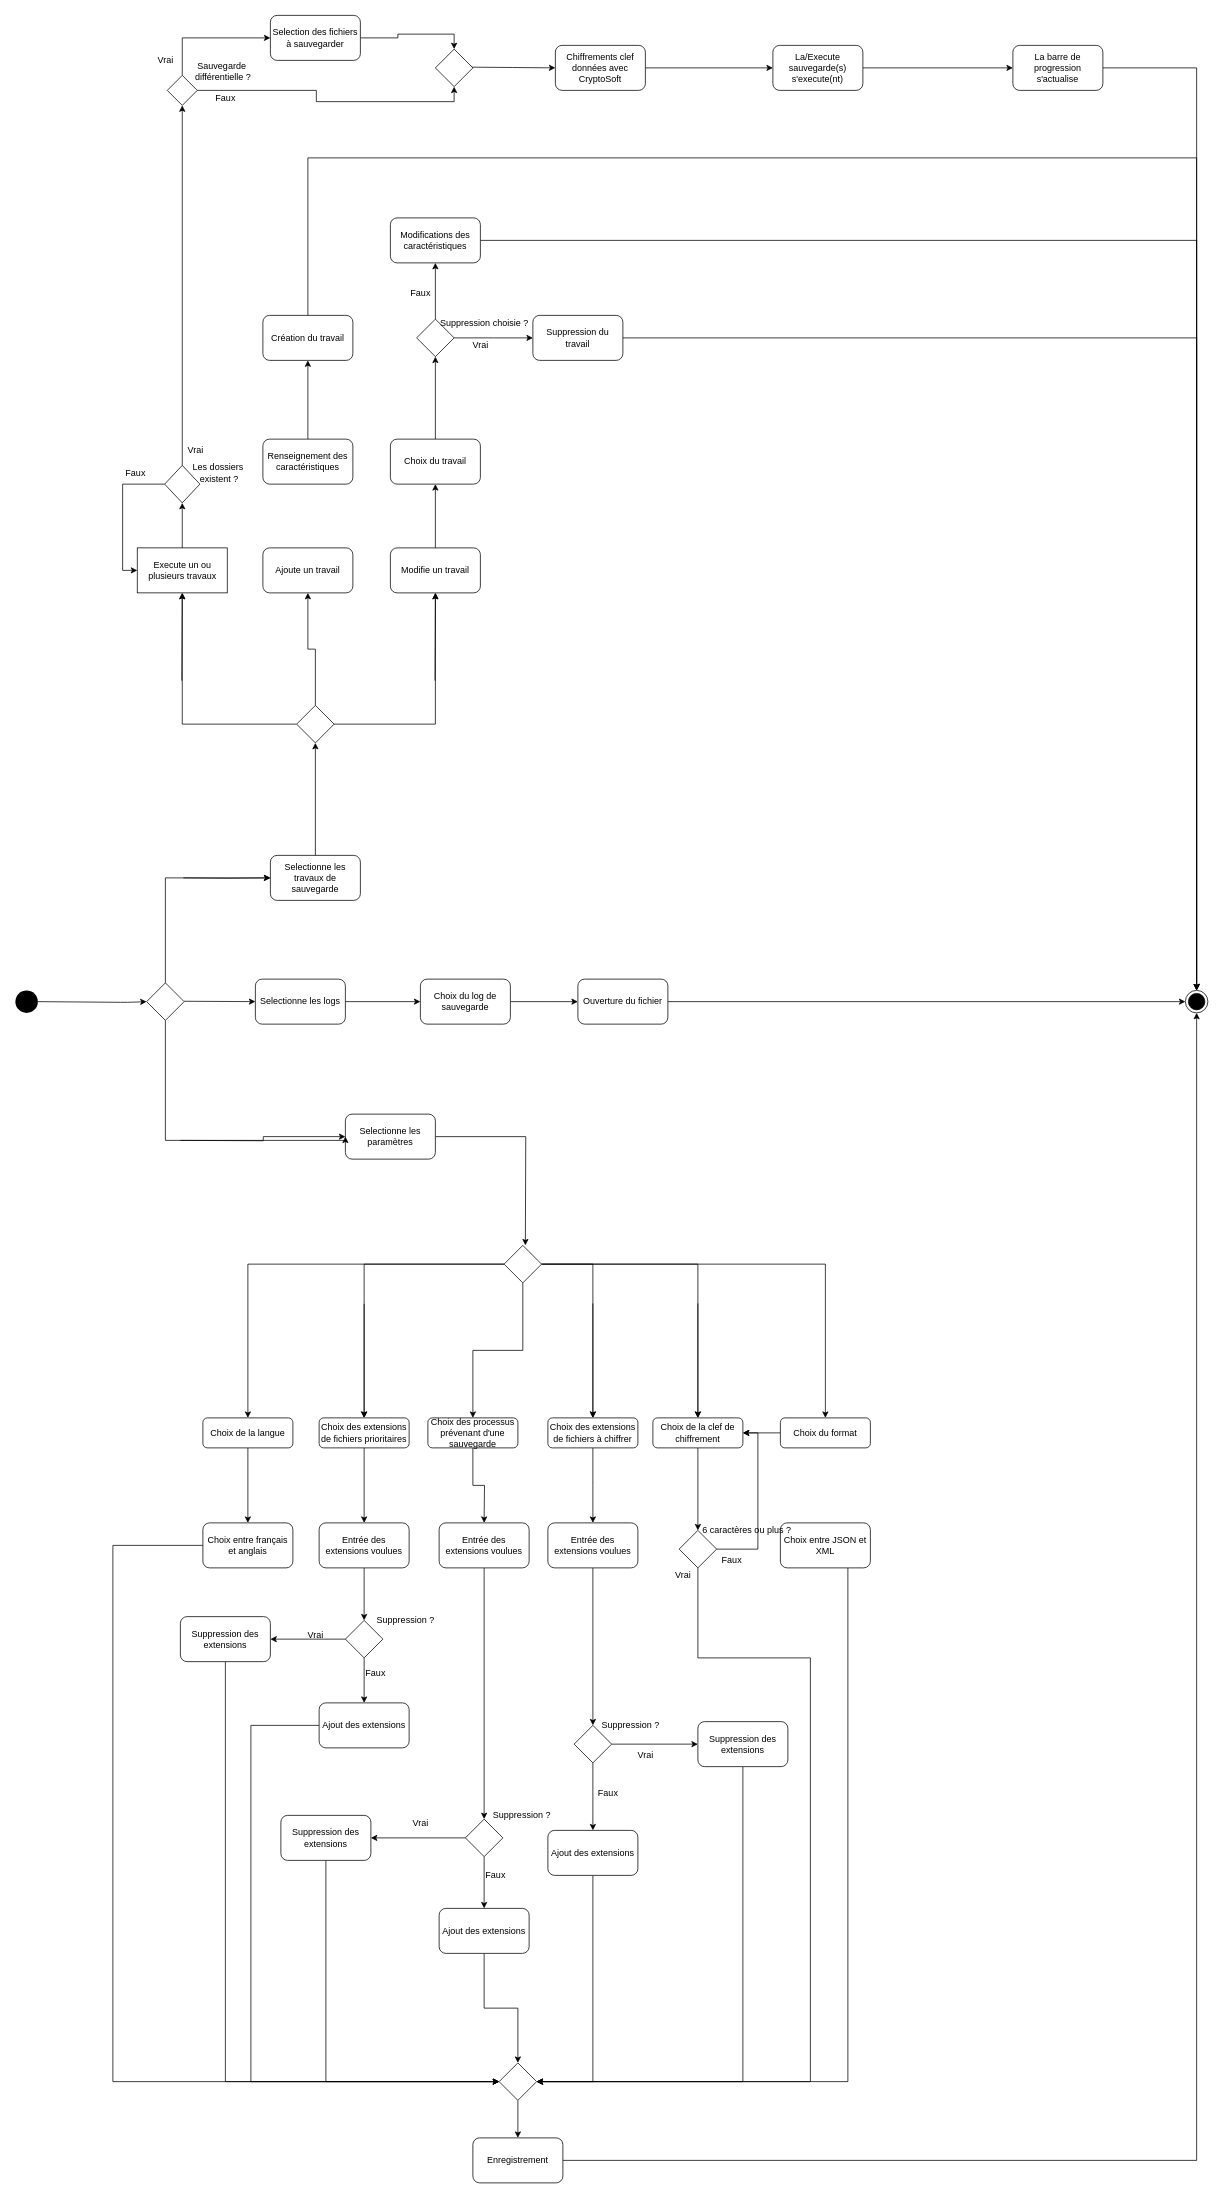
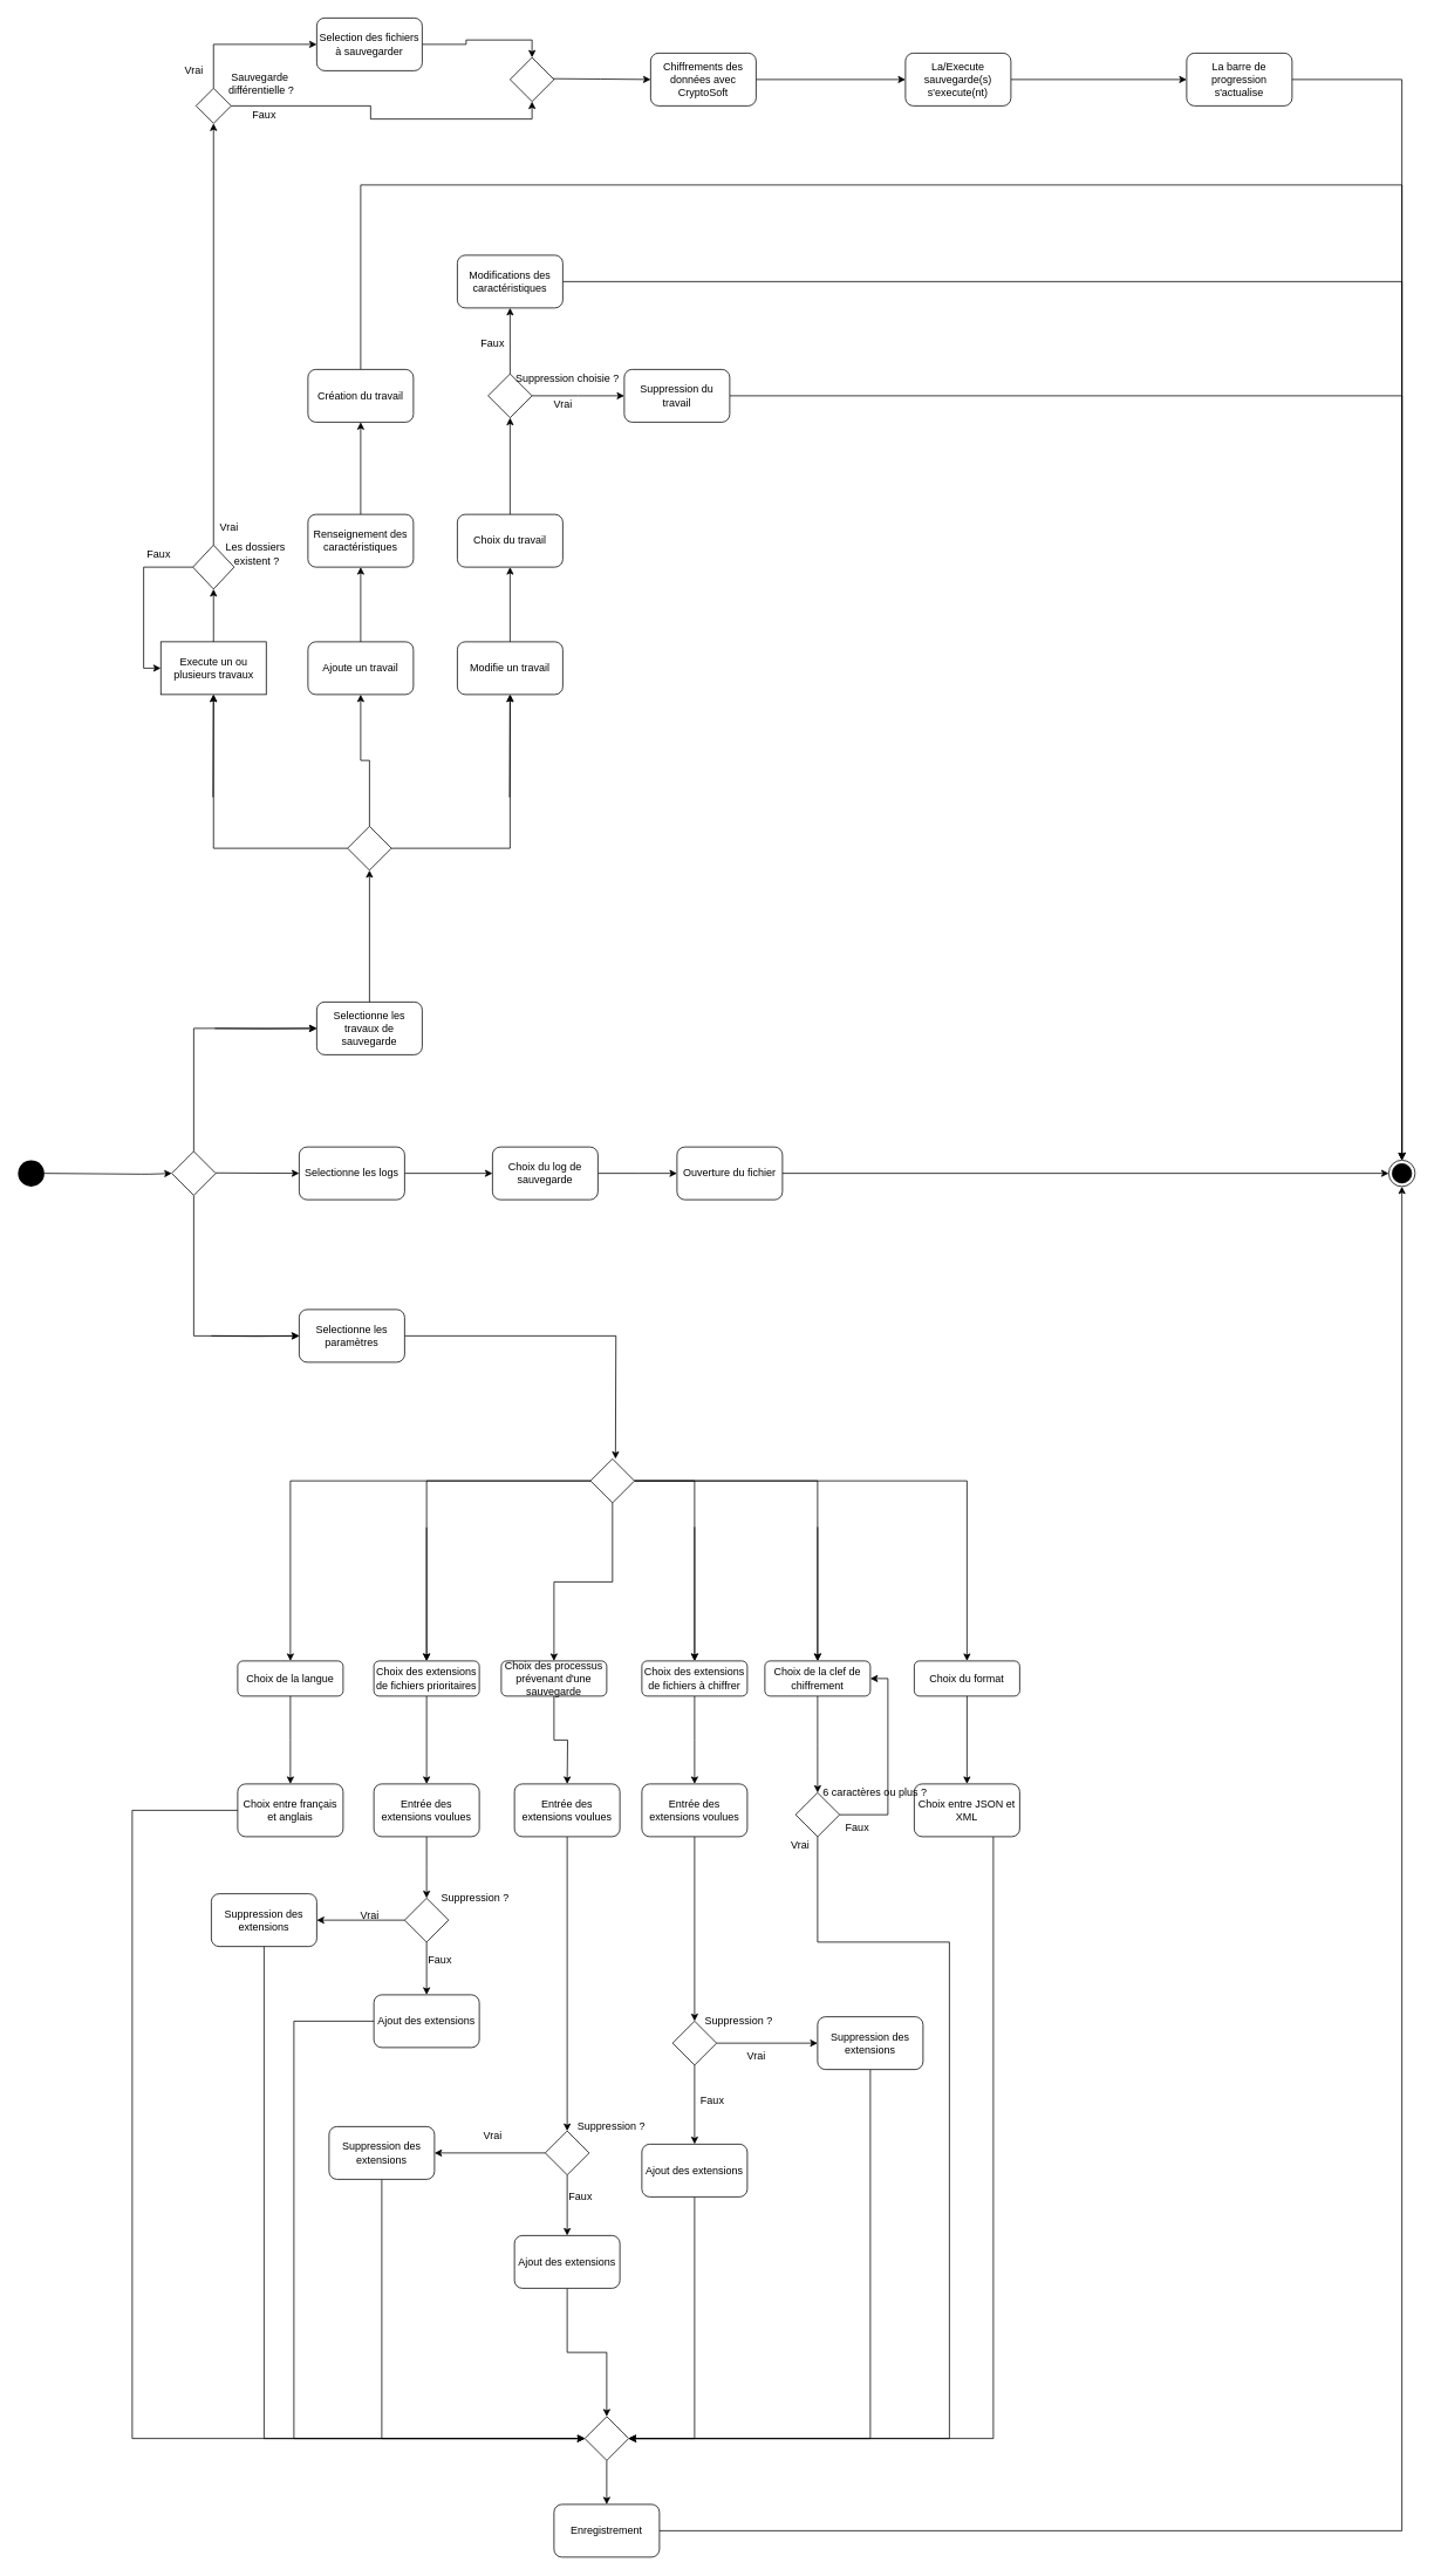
- <mxCell id="122" value="Chiffrements clef données avec CryptoSoft" style="rounded=1;whiteSpace=wrap;html=1;" parent="1" vertex="1"><mxGeometry x="740" y="60" width="120" height="60" as="geometry" /></mxCell>
+ <mxCell id="122" value="Chiffrements des données avec CryptoSoft" style="rounded=1;whiteSpace=wrap;html=1;" parent="1" vertex="1"><mxGeometry x="740" y="60" width="120" height="60" as="geometry" /></mxCell>
+ <mxCell id="23" value="" style="endArrow=classic;html=1;exitX=0.5;exitY=0;exitDx=0;exitDy=0;entryX=0.5;entryY=1;entryDx=0;entryDy=0;" parent="1" source="13" target="25" edge="1"><mxGeometry width="50" height="50" relative="1" as="geometry"><mxPoint x="409.5" y="703.5" as="sourcePoint" /><mxPoint x="410" y="580" as="targetPoint" /></mxGeometry></mxCell>
- <mxCell id="9" value="Selectionne les paramètres" style="rounded=1;whiteSpace=wrap;html=1;" parent="1" vertex="1"><mxGeometry x="460" y="1485" width="120" height="60" as="geometry" /></mxCell>
+ <mxCell id="9" value="Selectionne les paramètres" style="rounded=1;whiteSpace=wrap;html=1;" parent="1" vertex="1"><mxGeometry x="340" y="1490" width="120" height="60" as="geometry" /></mxCell>
- <mxCell id="52" style="edgeStyle=orthogonalEdgeStyle;rounded=0;orthogonalLoop=1;jettySize=auto;html=1;" parent="1" source="53" target="55" edge="1"><mxGeometry relative="1" as="geometry"><mxPoint x="1080" y="2040" as="targetPoint" /></mxGeometry></mxCell>
+ <mxCell id="52" style="edgeStyle=orthogonalEdgeStyle;rounded=0;orthogonalLoop=1;jettySize=auto;html=1;entryX=0.5;entryY=0;entryDx=0;entryDy=0;" parent="1" source="53" target="65" edge="1"><mxGeometry relative="1" as="geometry"><mxPoint x="1080" y="2040" as="targetPoint" /></mxGeometry></mxCell>
